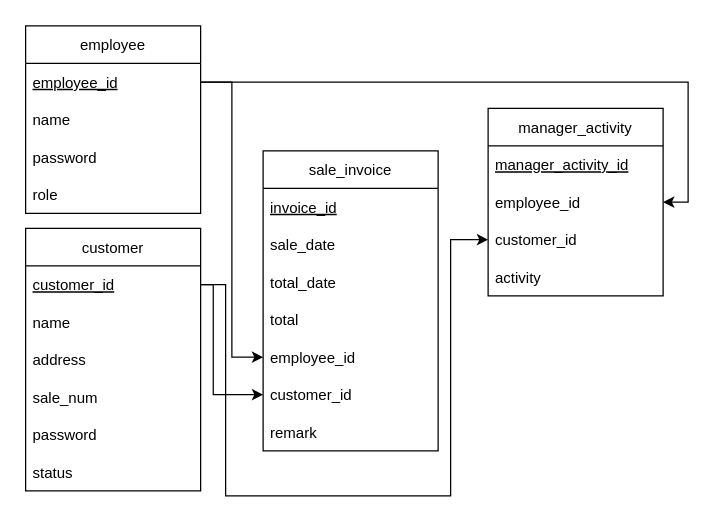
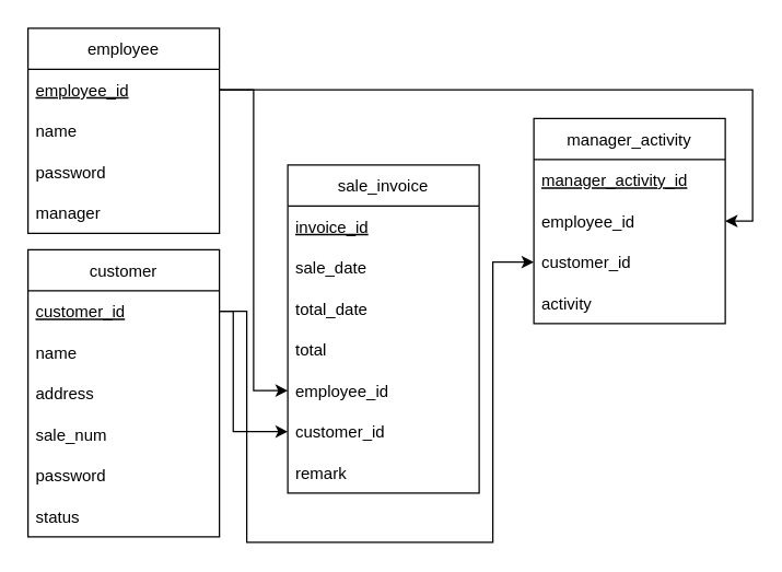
- <mxCell id="13" value="role" style="text;strokeColor=none;fillColor=none;align=left;verticalAlign=middle;spacingLeft=4;spacingRight=4;overflow=hidden;points=[[0,0.5],[1,0.5]];portConstraint=eastwest;rotatable=0;" parent="9" vertex="1"><mxGeometry y="120" width="140" height="30" as="geometry" /></mxCell>
+ <mxCell id="13" value="manager" style="text;strokeColor=none;fillColor=none;align=left;verticalAlign=middle;spacingLeft=4;spacingRight=4;overflow=hidden;points=[[0,0.5],[1,0.5]];portConstraint=eastwest;rotatable=0;" parent="9" vertex="1"><mxGeometry y="120" width="140" height="30" as="geometry" /></mxCell>
